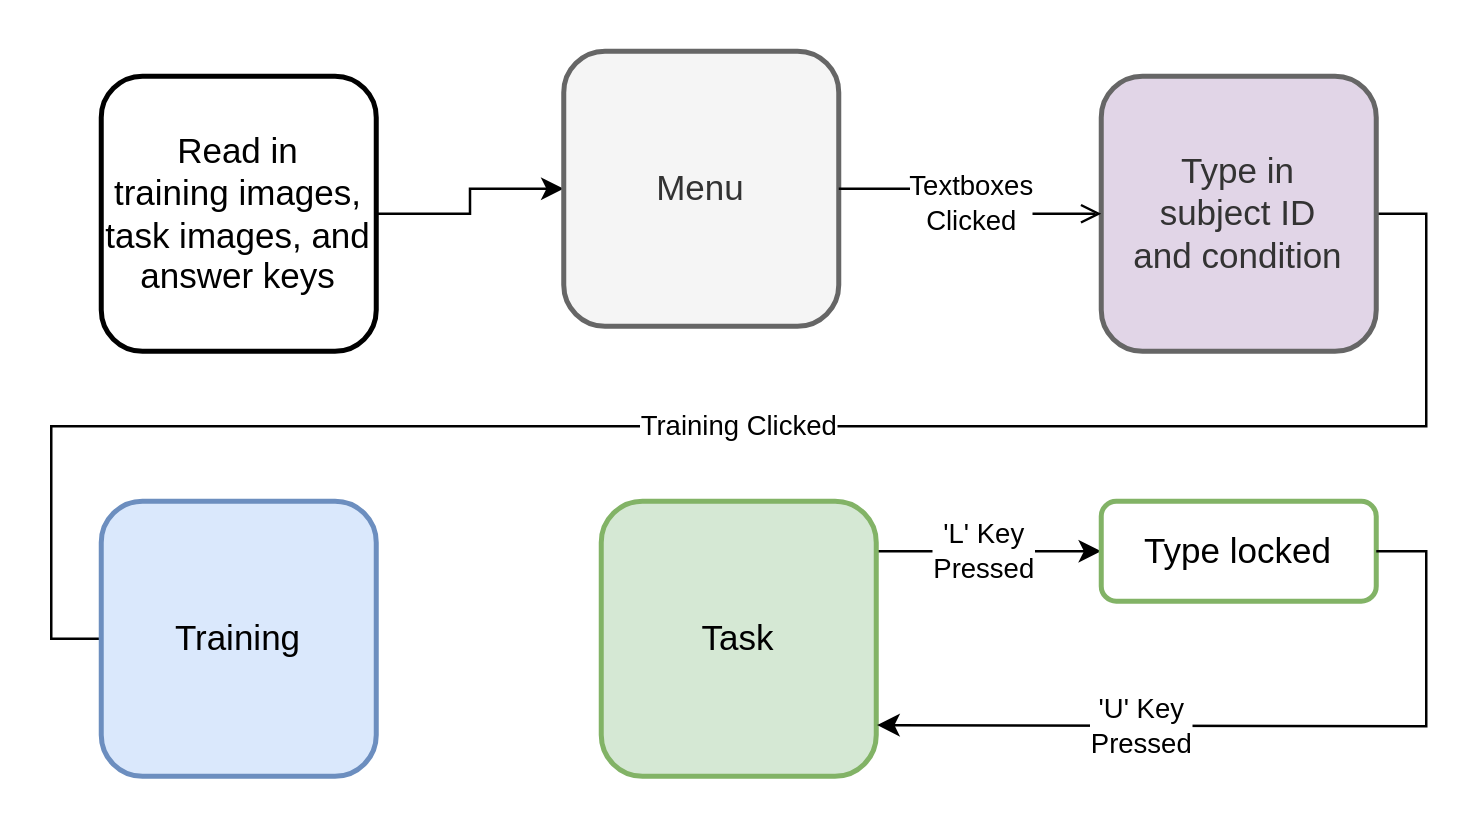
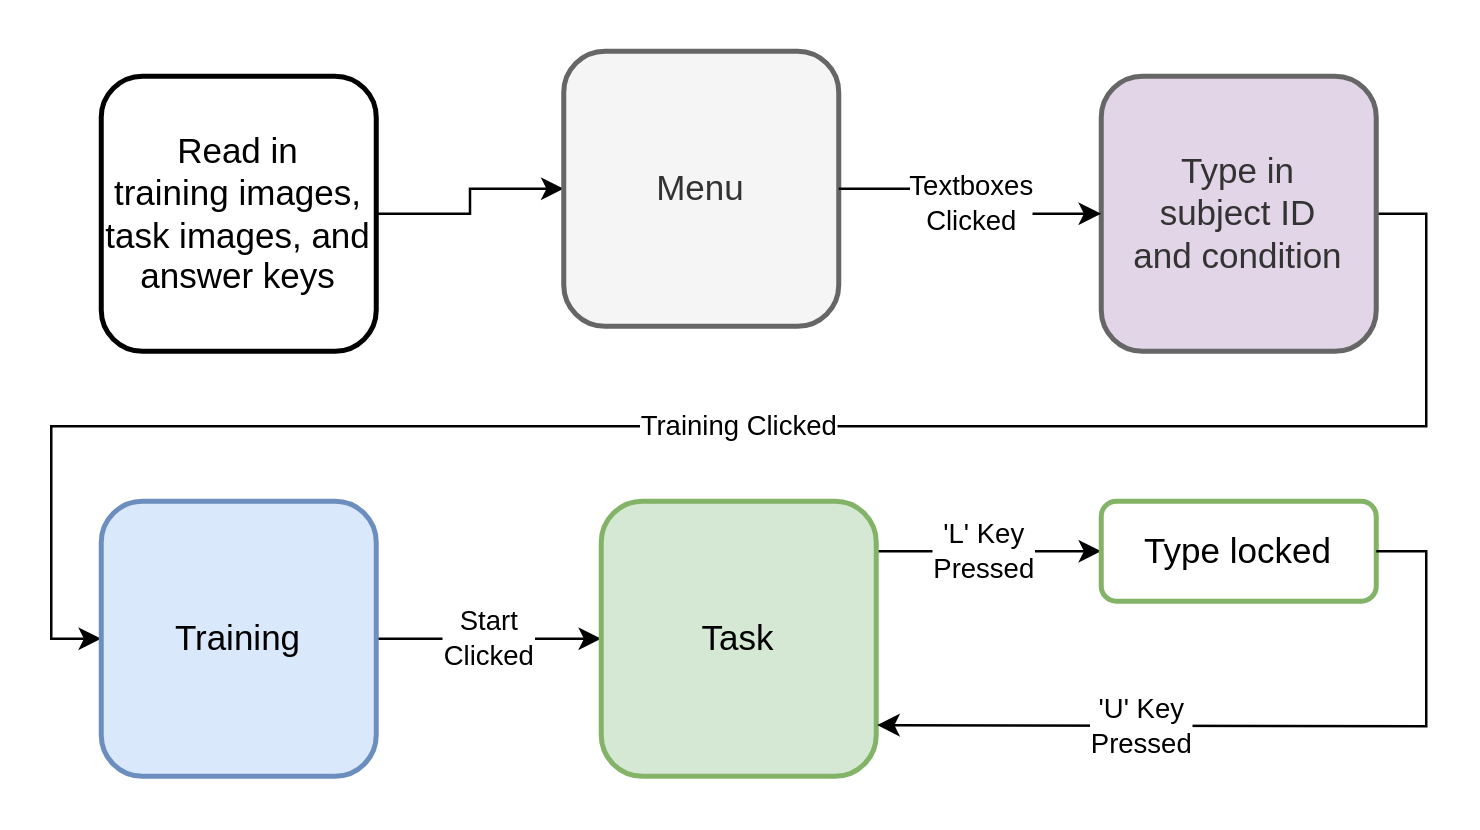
- <mxCell id="13" value="Textboxes&lt;br&gt;Clicked" style="edgeStyle=orthogonalEdgeStyle;rounded=0;orthogonalLoop=1;jettySize=auto;html=1;exitX=1;exitY=0.5;exitDx=0;exitDy=0;entryX=0;entryY=0.5;entryDx=0;entryDy=0;endArrow=open;" parent="1" source="4" target="6" edge="1"><mxGeometry relative="1" as="geometry"><mxPoint x="160" y="95" as="sourcePoint" /><mxPoint x="250" y="95" as="targetPoint" /></mxGeometry></mxCell>
+ <mxCell id="13" value="Textboxes&lt;br&gt;Clicked" style="edgeStyle=orthogonalEdgeStyle;rounded=0;orthogonalLoop=1;jettySize=auto;html=1;exitX=1;exitY=0.5;exitDx=0;exitDy=0;entryX=0;entryY=0.5;entryDx=0;entryDy=0;" parent="1" source="4" target="6" edge="1"><mxGeometry relative="1" as="geometry"><mxPoint x="160" y="95" as="sourcePoint" /><mxPoint x="250" y="95" as="targetPoint" /></mxGeometry></mxCell>
- <mxCell id="5" value="Training Clicked" style="edgeStyle=orthogonalEdgeStyle;rounded=0;orthogonalLoop=1;jettySize=auto;html=1;entryX=0;entryY=0.5;entryDx=0;entryDy=0;exitX=1;exitY=0.5;exitDx=0;exitDy=0;endArrow=none;" parent="1" source="6" target="8" edge="1"><mxGeometry relative="1" as="geometry"><Array as="points"><mxPoint x="570" y="85" /><mxPoint x="570" y="170" /><mxPoint x="20" y="170" /><mxPoint x="20" y="255" /></Array></mxGeometry></mxCell>
+ <mxCell id="5" value="Training Clicked" style="edgeStyle=orthogonalEdgeStyle;rounded=0;orthogonalLoop=1;jettySize=auto;html=1;entryX=0;entryY=0.5;entryDx=0;entryDy=0;exitX=1;exitY=0.5;exitDx=0;exitDy=0;" parent="1" source="6" target="8" edge="1"><mxGeometry relative="1" as="geometry"><Array as="points"><mxPoint x="570" y="85" /><mxPoint x="570" y="170" /><mxPoint x="20" y="170" /><mxPoint x="20" y="255" /></Array></mxGeometry></mxCell>
+ <mxCell id="7" value="Start&lt;br&gt;Clicked" style="edgeStyle=orthogonalEdgeStyle;rounded=0;orthogonalLoop=1;jettySize=auto;html=1;exitX=1;exitY=0.5;exitDx=0;exitDy=0;entryX=0;entryY=0.5;entryDx=0;entryDy=0;" parent="1" source="8" target="10" edge="1"><mxGeometry relative="1" as="geometry"><mxPoint x="160" y="290" as="sourcePoint" /></mxGeometry></mxCell>
